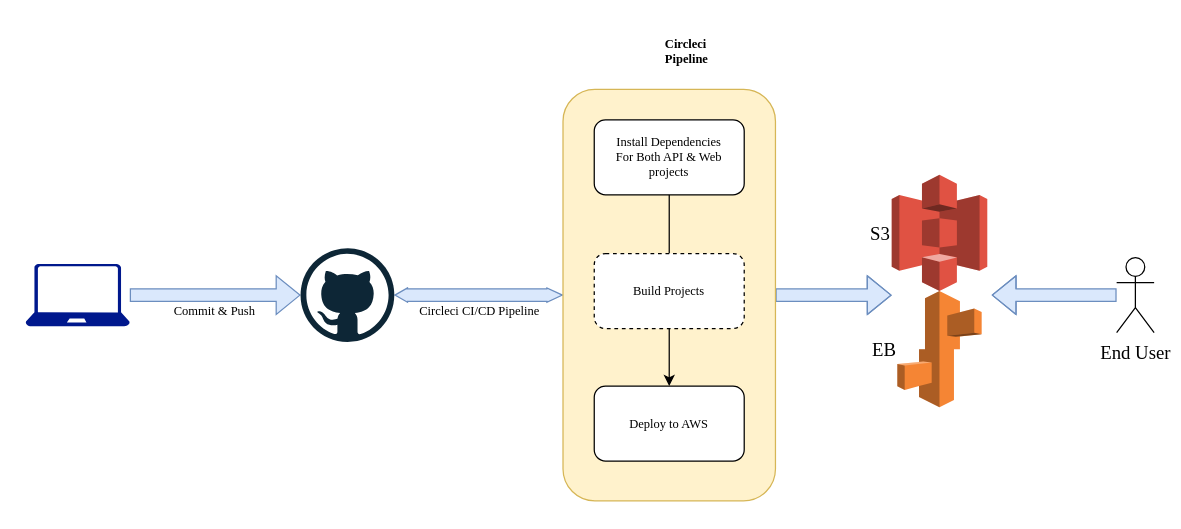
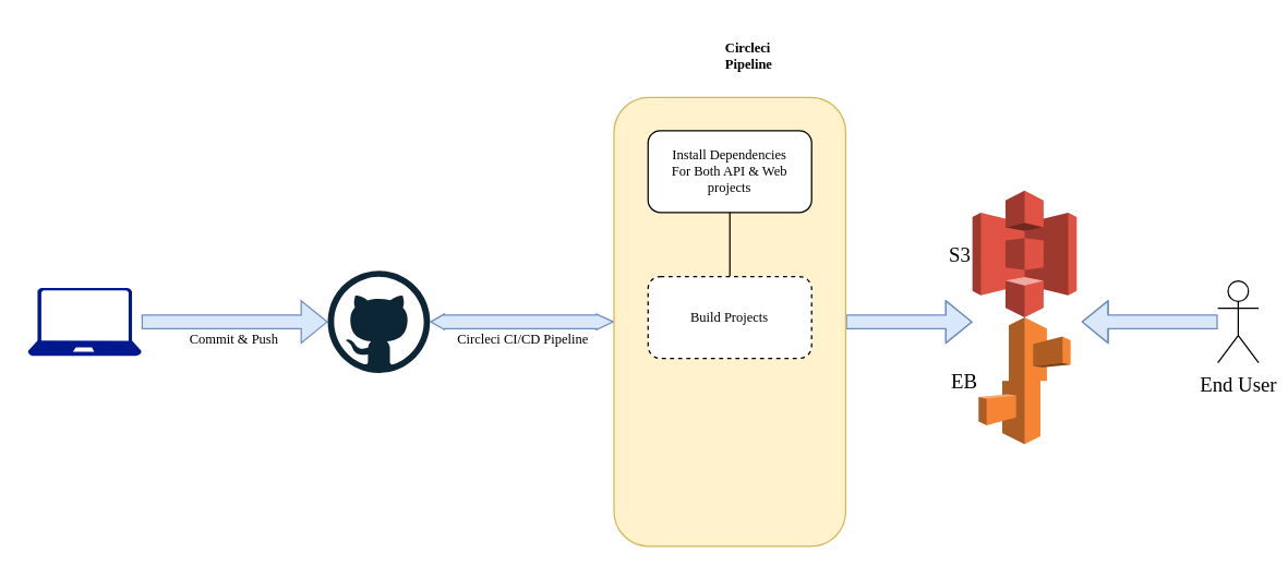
- <mxCell id="12" style="edgeStyle=orthogonalEdgeStyle;rounded=0;orthogonalLoop=1;jettySize=auto;html=1;entryX=0.5;entryY=0;entryDx=0;entryDy=0;fontFamily=Tahoma;fontSize=10;" edge="1" parent="1" source="13" target="14"><mxGeometry relative="1" as="geometry" /></mxCell>
- <mxCell id="14" value="Deploy to AWS" style="whiteSpace=wrap;html=1;fontSize=10;fontFamily=Tahoma;rounded=1;" vertex="1" parent="1"><mxGeometry x="475" y="308.25" width="120" height="60" as="geometry" /></mxCell>
